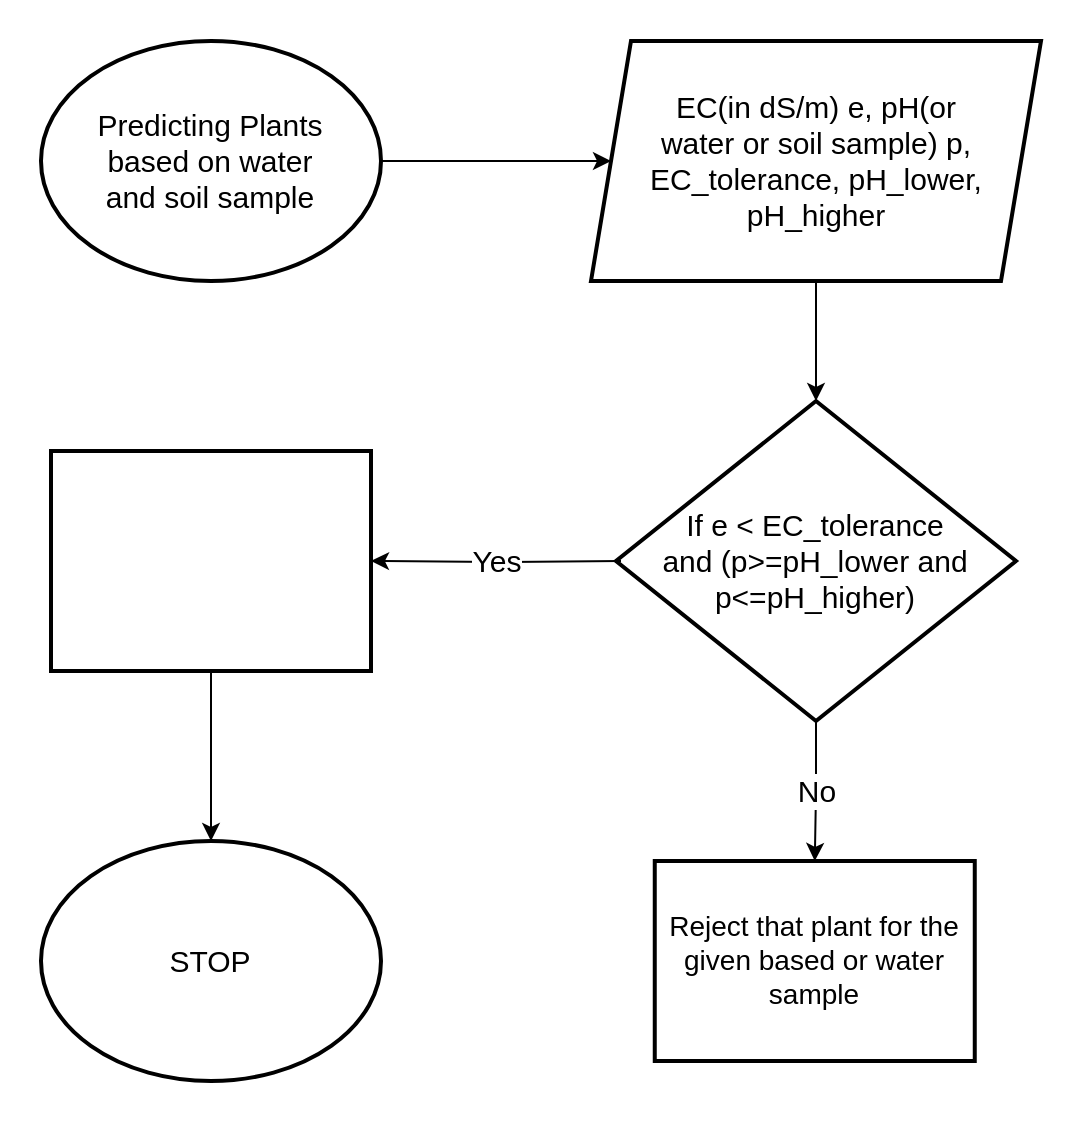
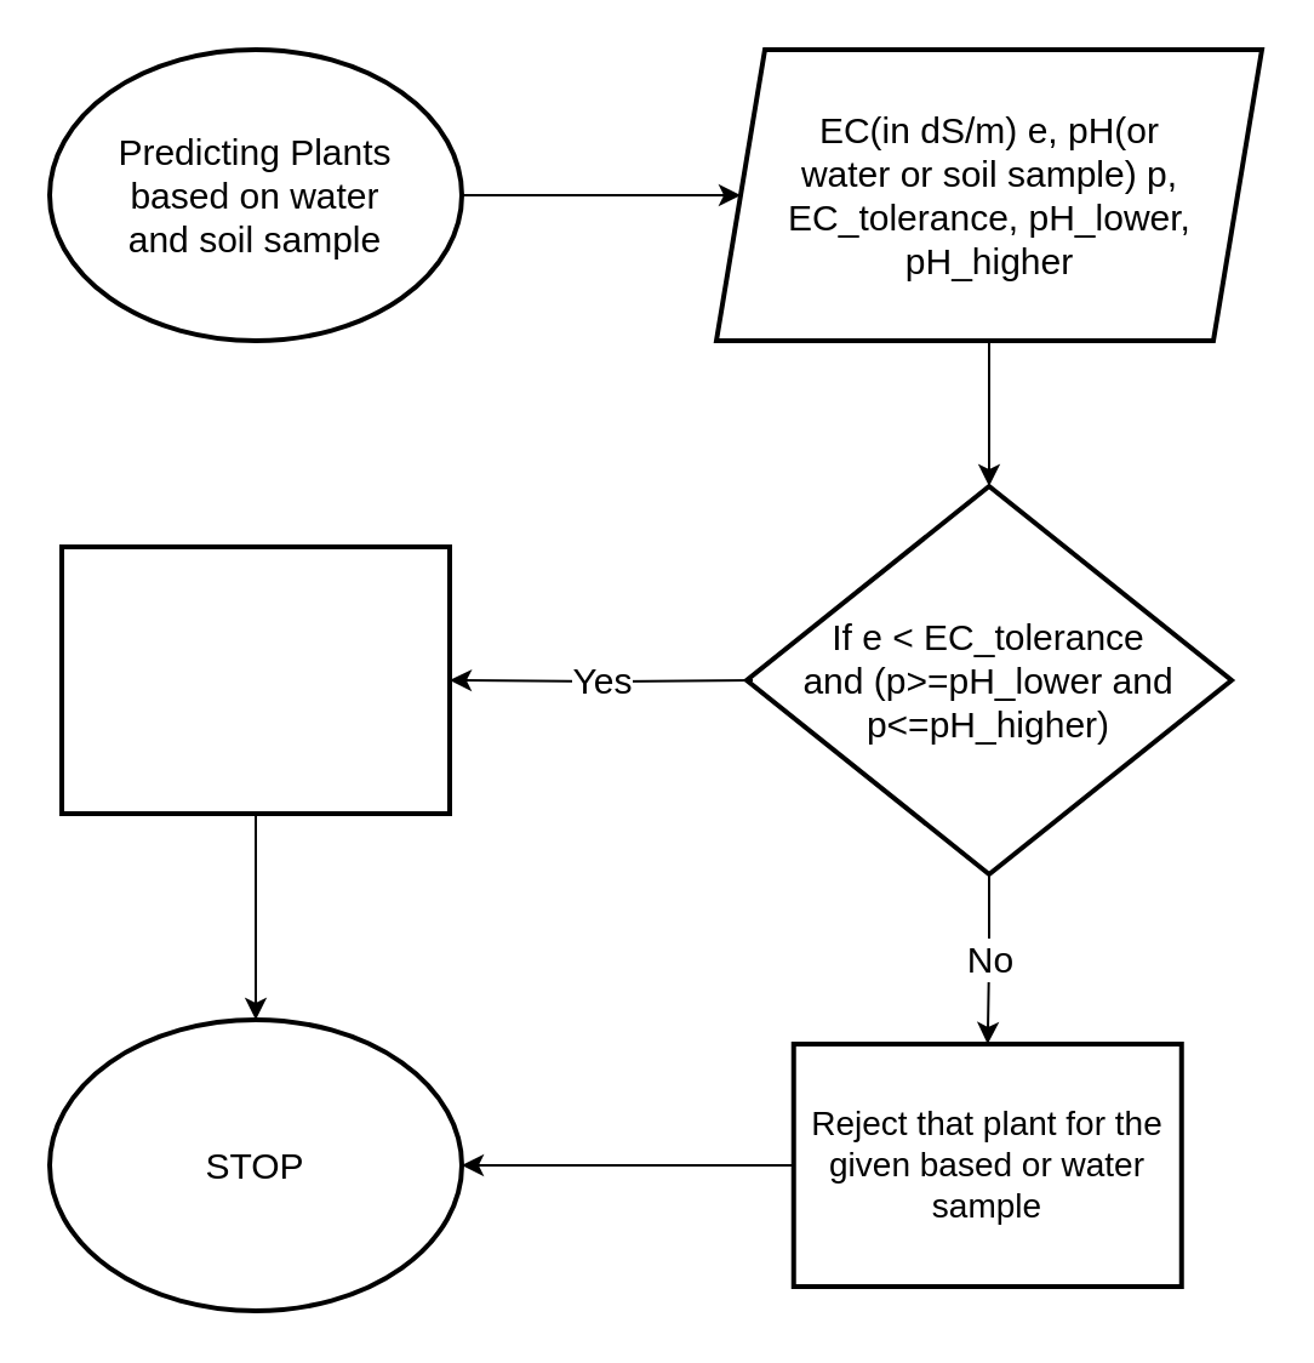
+ <mxCell id="15" style="edgeStyle=orthogonalEdgeStyle;rounded=0;orthogonalLoop=1;jettySize=auto;html=1;" edge="1" parent="1" source="16" target="4"><mxGeometry relative="1" as="geometry" /></mxCell>
